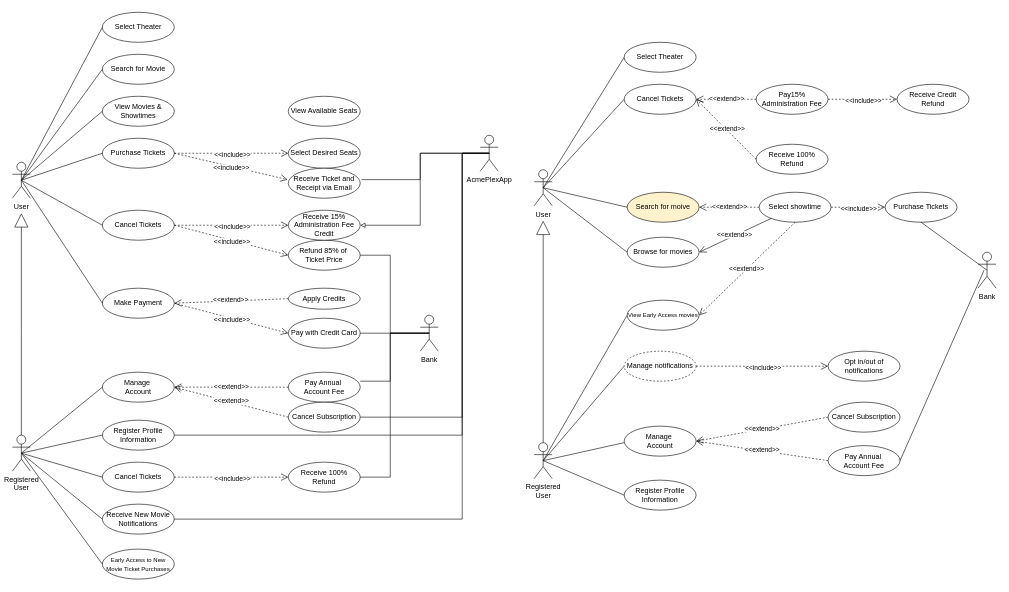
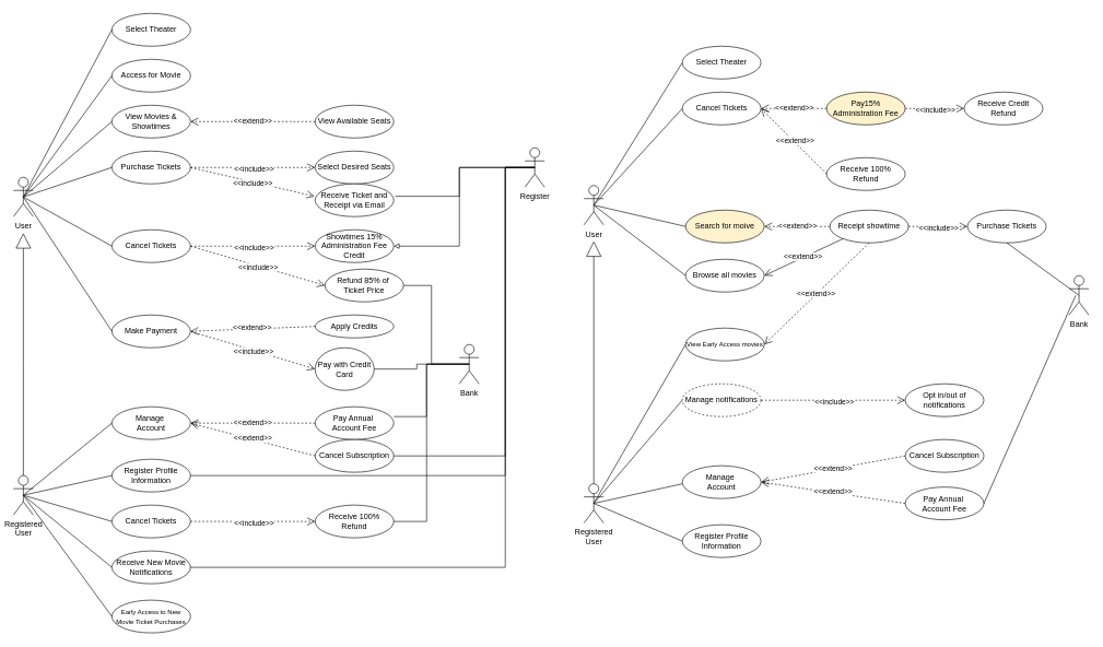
- <mxCell id="5" value="Search for Movie" style="ellipse;whiteSpace=wrap;" parent="1" vertex="1"><mxGeometry x="170" y="90" width="120" height="50" as="geometry" /></mxCell>
+ <mxCell id="5" value="Access for Movie" style="ellipse;whiteSpace=wrap;" parent="1" vertex="1"><mxGeometry x="170" y="90" width="120" height="50" as="geometry" /></mxCell>
- <mxCell id="100" value="Pay15% Administration Fee" style="ellipse;whiteSpace=wrap;html=1;" vertex="1" parent="1"><mxGeometry x="1260" y="140" width="120" height="50" as="geometry" /></mxCell>
+ <mxCell id="100" value="Pay15% Administration Fee" style="ellipse;whiteSpace=wrap;html=1;fillColor=#fff2cc;" vertex="1" parent="1"><mxGeometry x="1260" y="140" width="120" height="50" as="geometry" /></mxCell>
- <mxCell id="102" value="Receive Credit&lt;div&gt;Refund&lt;/div&gt;" style="ellipse;whiteSpace=wrap;html=1;" vertex="1" parent="1"><mxGeometry x="1495" y="140" width="120" height="50" as="geometry" /></mxCell>
+ <mxCell id="102" value="Receive Credit&lt;div&gt;Refund&lt;/div&gt;" style="ellipse;whiteSpace=wrap;html=1;" vertex="1" parent="1"><mxGeometry x="1470" y="140" width="120" height="50" as="geometry" /></mxCell>
+ <mxCell id="50" value="" style="endArrow=open;dashed=1;html=1;rounded=0;exitX=0;exitY=0.5;exitDx=0;exitDy=0;entryX=1;entryY=0.5;entryDx=0;entryDy=0;startArrow=none;startFill=0;endFill=0;endSize=10;" parent="1" source="7" target="48" edge="1"><mxGeometry width="50" height="50" relative="1" as="geometry"><mxPoint x="740" y="380" as="sourcePoint" /><mxPoint x="610" y="355" as="targetPoint" /></mxGeometry></mxCell>
+ <mxCell id="51" value="&amp;lt;&amp;lt;extend&amp;gt;&amp;gt;" style="edgeLabel;html=1;align=center;verticalAlign=middle;resizable=0;points=[];" parent="50" vertex="1" connectable="0"><mxGeometry x="0.006" y="-2" relative="1" as="geometry"><mxPoint as="offset" /></mxGeometry></mxCell>
- <mxCell id="62" value="AcmePlexApp" style="shape=umlActor;verticalLabelPosition=bottom;verticalAlign=top;html=1;outlineConnect=0;" parent="1" vertex="1"><mxGeometry x="800" y="225" width="30" height="60" as="geometry" /></mxCell>
+ <mxCell id="62" value="Register" style="shape=umlActor;verticalLabelPosition=bottom;verticalAlign=top;html=1;outlineConnect=0;" parent="1" vertex="1"><mxGeometry x="800" y="225" width="30" height="60" as="geometry" /></mxCell>
- <mxCell id="91" value="Select showtime" style="ellipse;whiteSpace=wrap;html=1;" vertex="1" parent="1"><mxGeometry x="1265" y="320" width="120" height="50" as="geometry" /></mxCell>
+ <mxCell id="91" value="Receipt showtime" style="ellipse;whiteSpace=wrap;html=1;" vertex="1" parent="1"><mxGeometry x="1265" y="320" width="120" height="50" as="geometry" /></mxCell>
- <mxCell id="19" value="Receive 15% Administration Fee Credit" style="ellipse;whiteSpace=wrap;html=1;" parent="1" vertex="1"><mxGeometry x="480" y="350" width="120" height="50" as="geometry" /></mxCell>
+ <mxCell id="19" value="Showtimes 15% Administration Fee Credit" style="ellipse;whiteSpace=wrap;html=1;" parent="1" vertex="1"><mxGeometry x="480" y="350" width="120" height="50" as="geometry" /></mxCell>
- <mxCell id="90" value="Browse for movies" style="ellipse;whiteSpace=wrap;html=1;" vertex="1" parent="1"><mxGeometry x="1045" y="395" width="120" height="50" as="geometry" /></mxCell>
+ <mxCell id="90" value="Browse all movies" style="ellipse;whiteSpace=wrap;html=1;" vertex="1" parent="1"><mxGeometry x="1045" y="395" width="120" height="50" as="geometry" /></mxCell>
- <mxCell id="18" value="Refund 85% of&amp;nbsp;&lt;div&gt;Ticket Price&lt;/div&gt;" style="ellipse;whiteSpace=wrap;html=1;" parent="1" vertex="1"><mxGeometry x="480" y="400" width="120" height="50" as="geometry" /></mxCell>
+ <mxCell id="18" value="Refund 85% of&amp;nbsp;&lt;div&gt;Ticket Price&lt;/div&gt;" style="ellipse;whiteSpace=wrap;html=1;" parent="1" vertex="1"><mxGeometry x="495" y="410" width="120" height="50" as="geometry" /></mxCell>
- <mxCell id="13" value="Pay with Credit Card" style="ellipse;whiteSpace=wrap;html=1;" parent="1" vertex="1"><mxGeometry x="480" y="530" width="120" height="50" as="geometry" /></mxCell>
+ <mxCell id="13" value="Pay with Credit Card" style="ellipse;whiteSpace=wrap;html=1;" parent="1" vertex="1"><mxGeometry x="480" y="530" width="90" height="65" as="geometry" /></mxCell>
